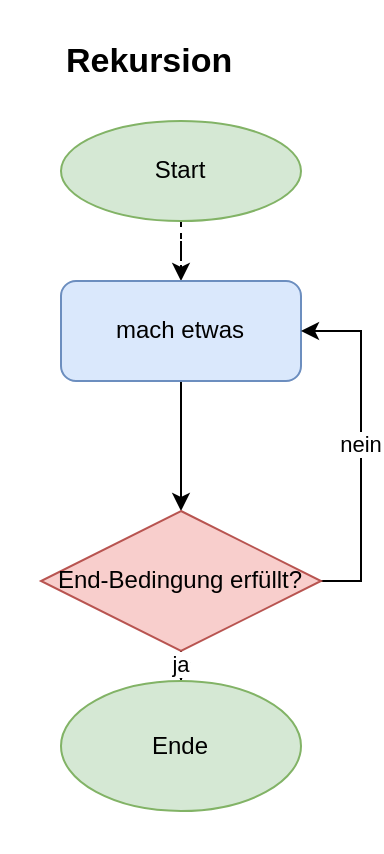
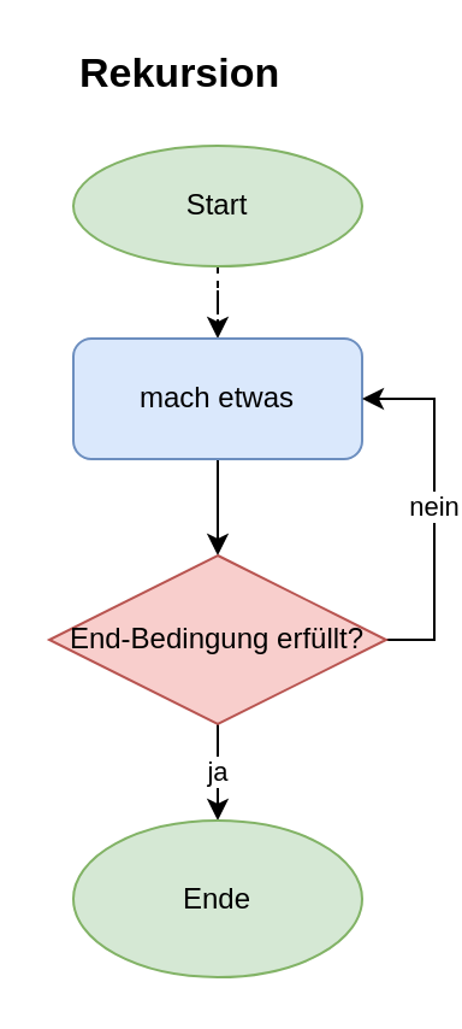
- <mxCell id="9" value="End-Bedingung erfüllt?" style="rhombus;whiteSpace=wrap;html=1;fillColor=#f8cecc;strokeColor=#b85450;" vertex="1" parent="1"><mxGeometry x="20" y="255" width="140" height="70" as="geometry" /></mxCell>
+ <mxCell id="9" value="End-Bedingung erfüllt?" style="rhombus;whiteSpace=wrap;html=1;fillColor=#f8cecc;strokeColor=#b85450;" vertex="1" parent="1"><mxGeometry x="20" y="230" width="140" height="70" as="geometry" /></mxCell>
